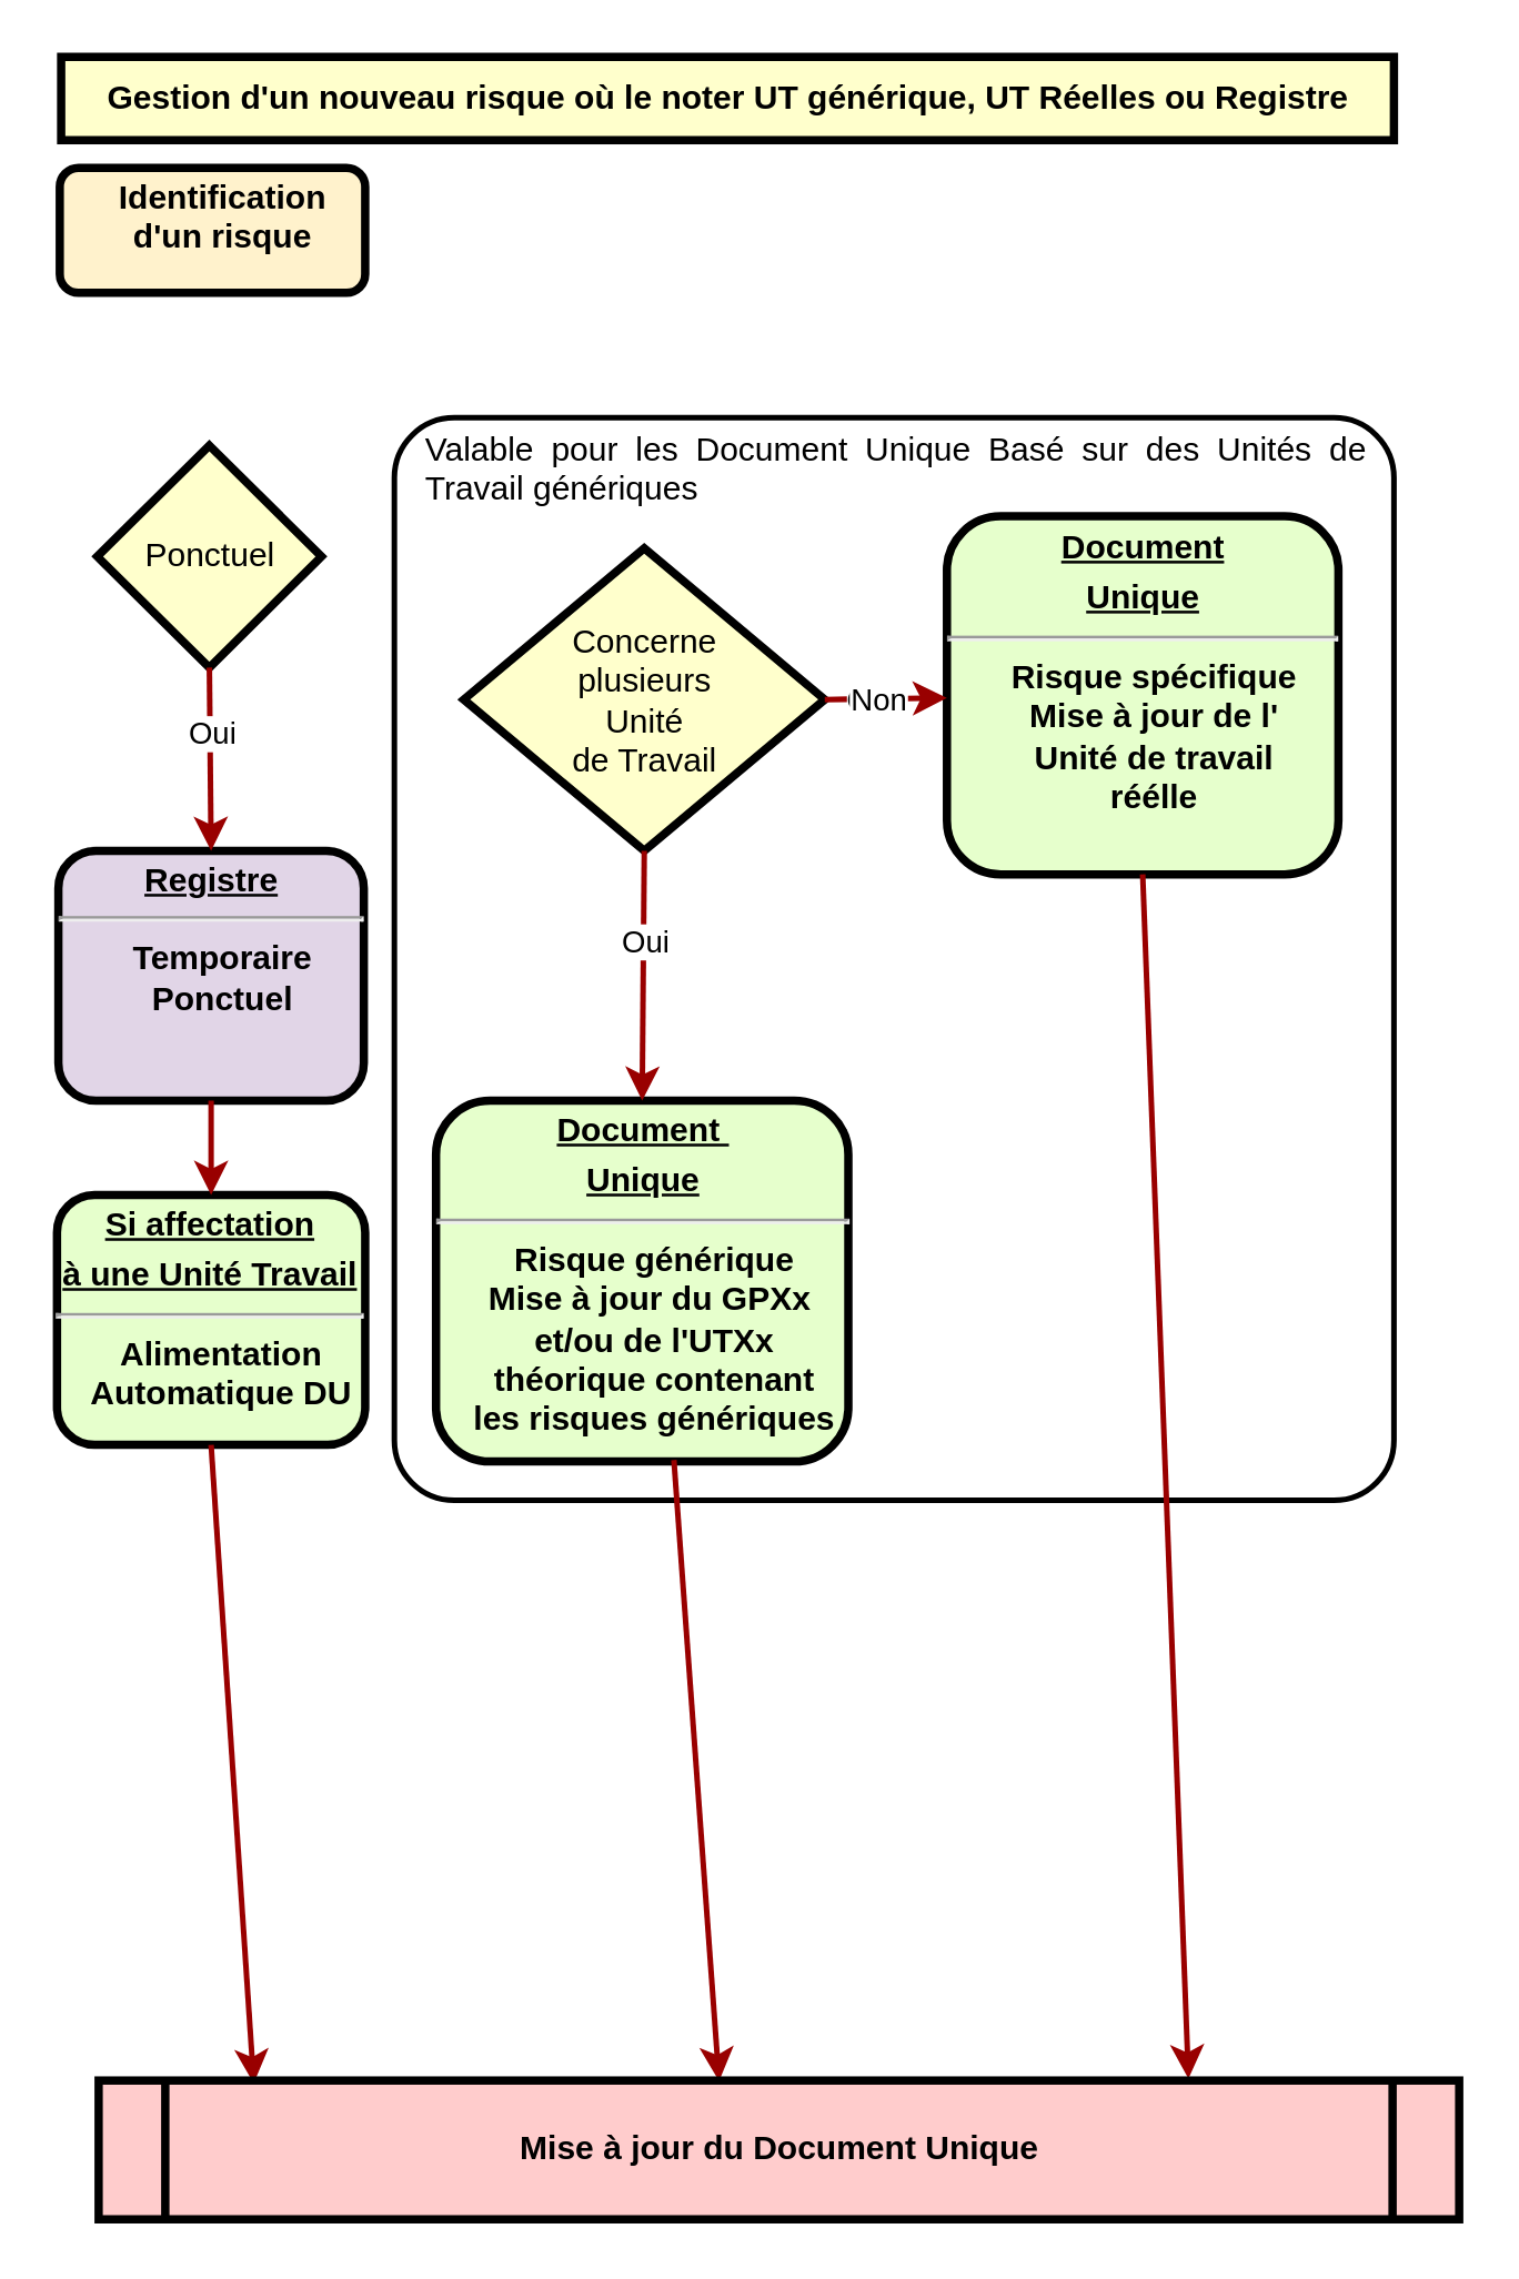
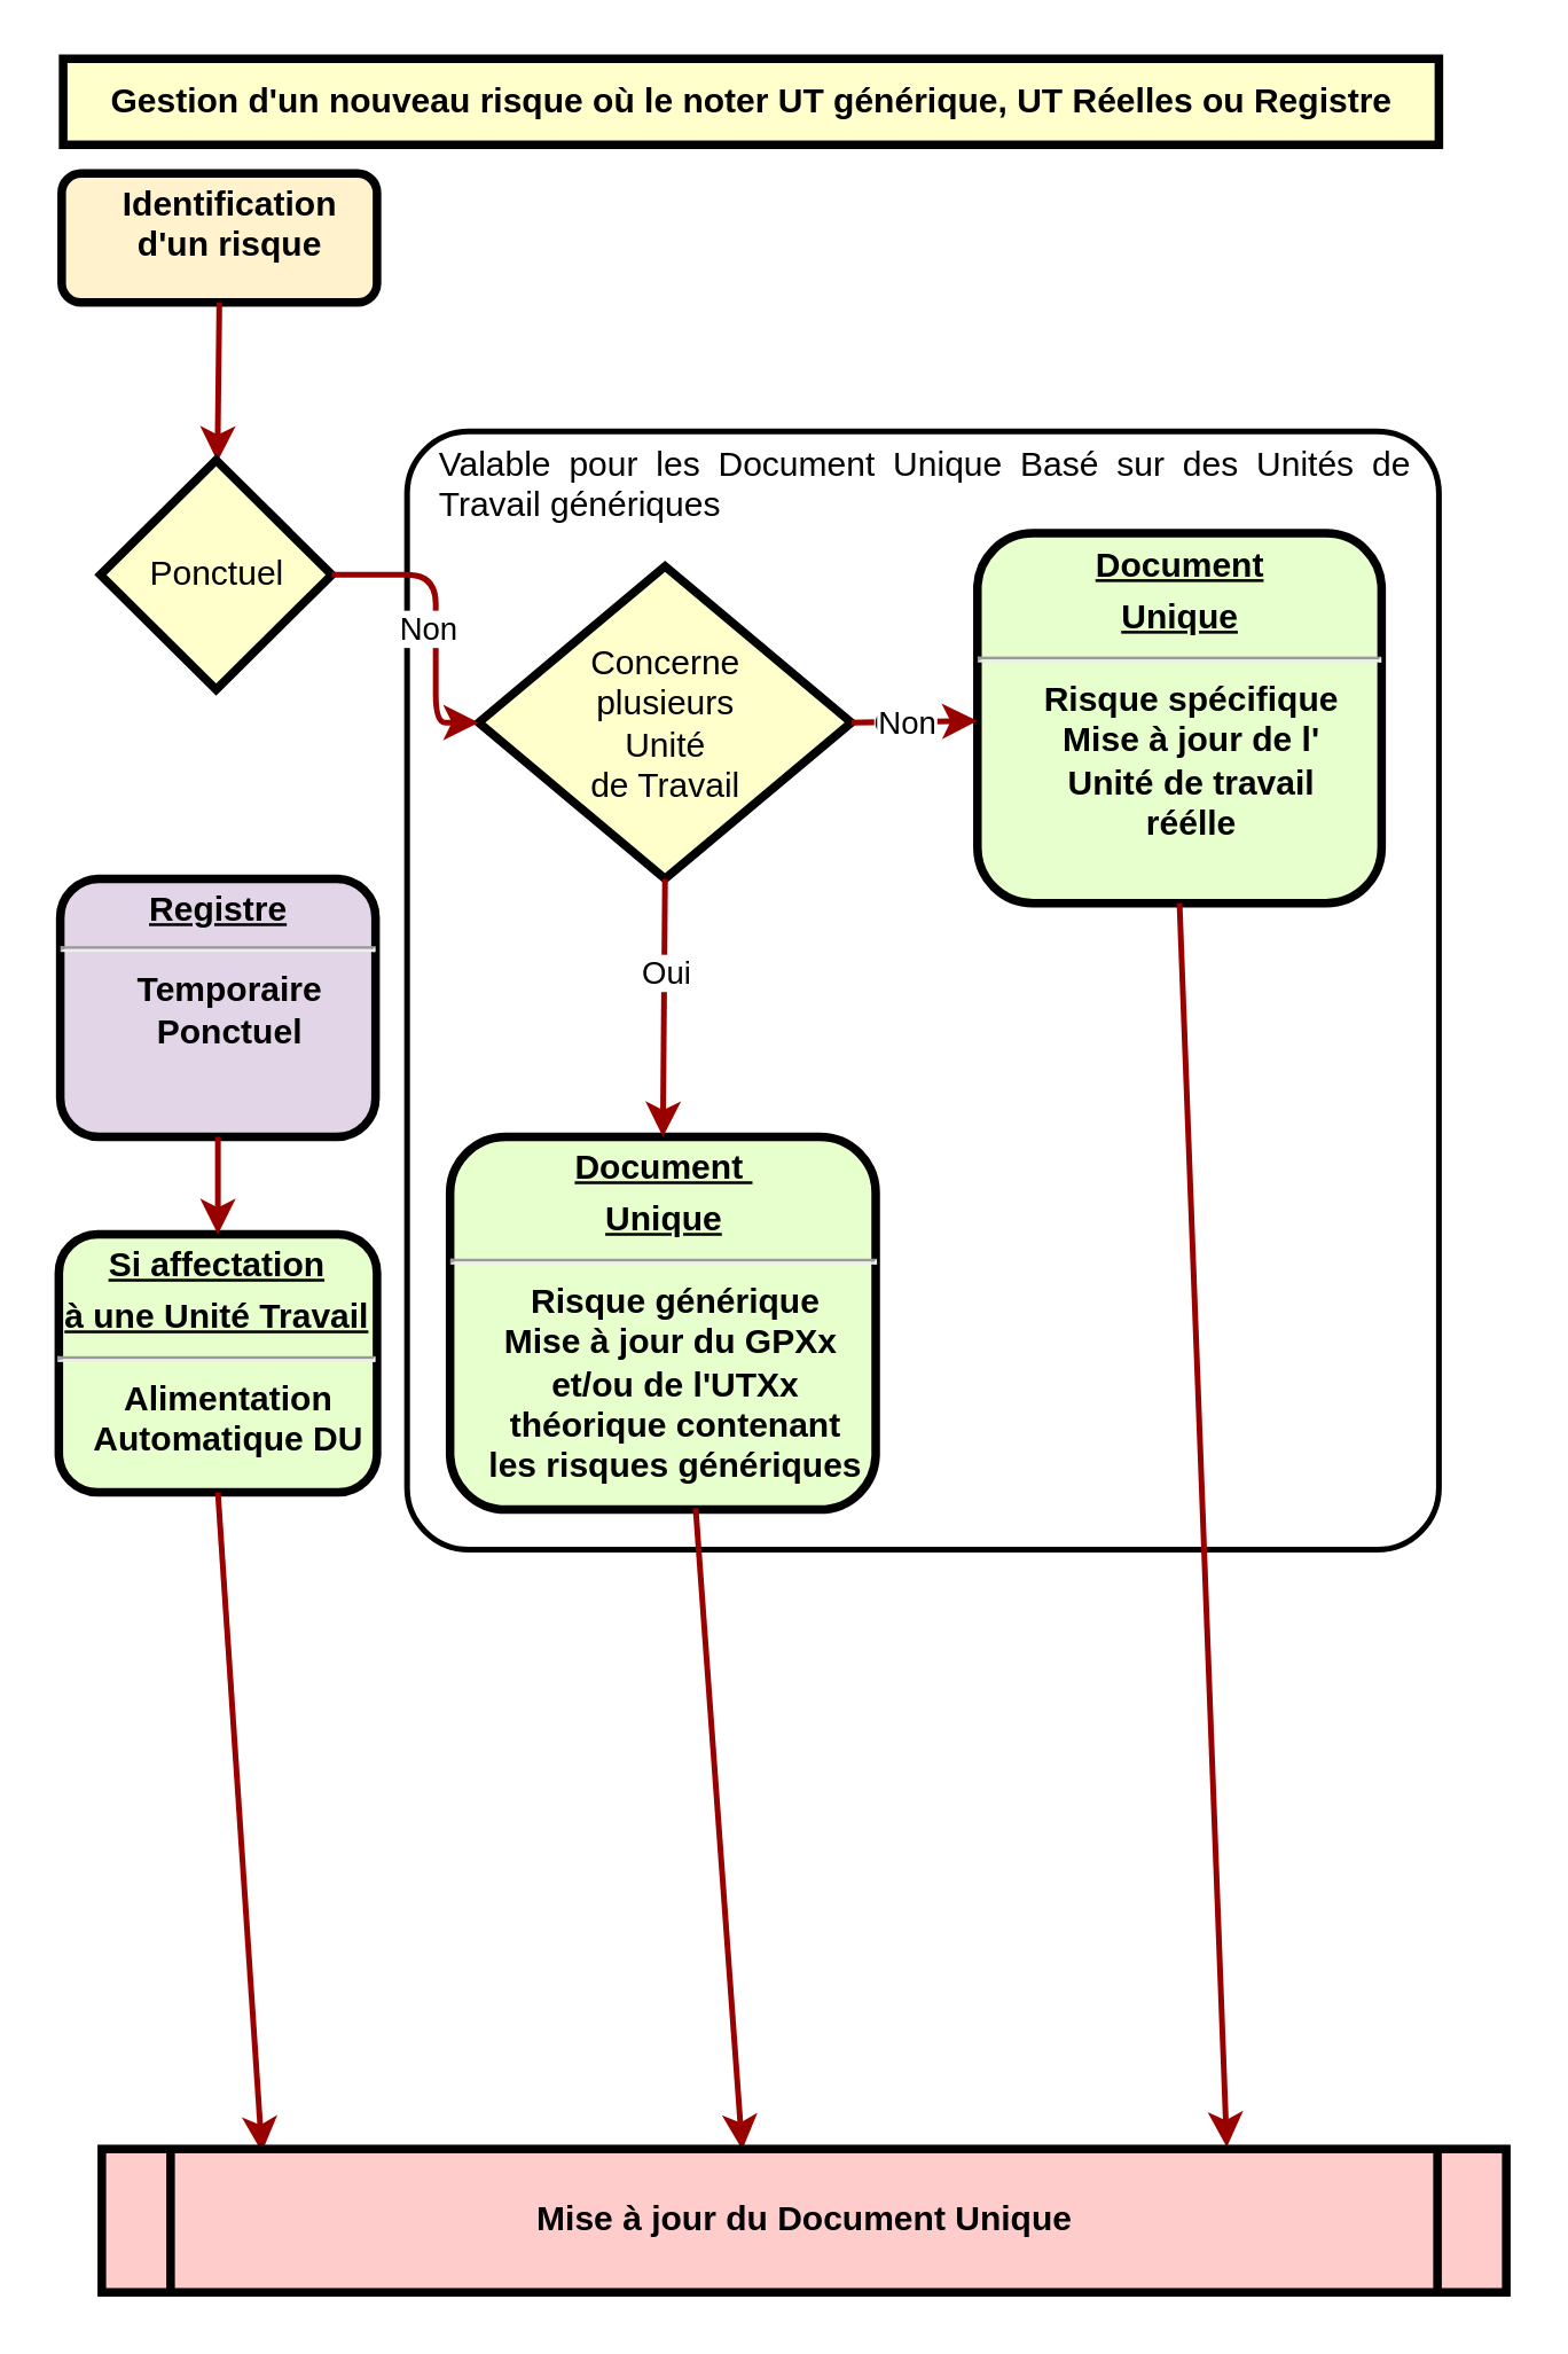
+ <mxCell id="6" value="" style="edgeStyle=none;noEdgeStyle=1;strokeColor=#990000;strokeWidth=2;exitX=0.5;exitY=1;exitDx=0;exitDy=0;" parent="1" source="4" target="7" edge="1"><mxGeometry width="100" height="100" relative="1" as="geometry"><mxPoint x="75.5" y="110" as="sourcePoint" /><mxPoint x="75.5" y="185" as="targetPoint" /></mxGeometry></mxCell>
+ <mxCell id="13" value="" style="edgeStyle=elbowEdgeStyle;elbow=horizontal;strokeColor=#990000;strokeWidth=2;entryX=0;entryY=0.5;entryDx=0;entryDy=0;exitX=1;exitY=0.5;exitDx=0;exitDy=0;" parent="1" source="7" target="12" edge="1"><mxGeometry width="100" height="100" relative="1" as="geometry"><mxPoint x="141.5" y="175" as="sourcePoint" /><mxPoint x="231.5" y="120" as="targetPoint" /><Array as="points"><mxPoint x="151.5" y="220" /></Array></mxGeometry></mxCell>
+ <mxCell id="14" value="Non" style="edgeLabel;html=1;align=center;verticalAlign=middle;resizable=0;points=[];" parent="13" connectable="0" vertex="1"><mxGeometry x="-0.185" y="-3" relative="1" as="geometry"><mxPoint y="13" as="offset" /></mxGeometry></mxCell>
- <mxCell id="10" value="" style="edgeStyle=none;noEdgeStyle=1;strokeColor=#990000;strokeWidth=2;exitX=0.5;exitY=1;exitDx=0;exitDy=0;entryX=0.5;entryY=0;entryDx=0;entryDy=0;" parent="1" source="7" target="8" edge="1"><mxGeometry width="100" height="100" relative="1" as="geometry"><mxPoint x="101.5" y="241" as="sourcePoint" /><mxPoint x="101.5" y="316" as="targetPoint" /></mxGeometry></mxCell>
- <mxCell id="11" value="Oui" style="edgeLabel;html=1;align=center;verticalAlign=middle;resizable=0;points=[];" parent="10" connectable="0" vertex="1"><mxGeometry x="-0.269" relative="1" as="geometry"><mxPoint as="offset" /></mxGeometry></mxCell>
